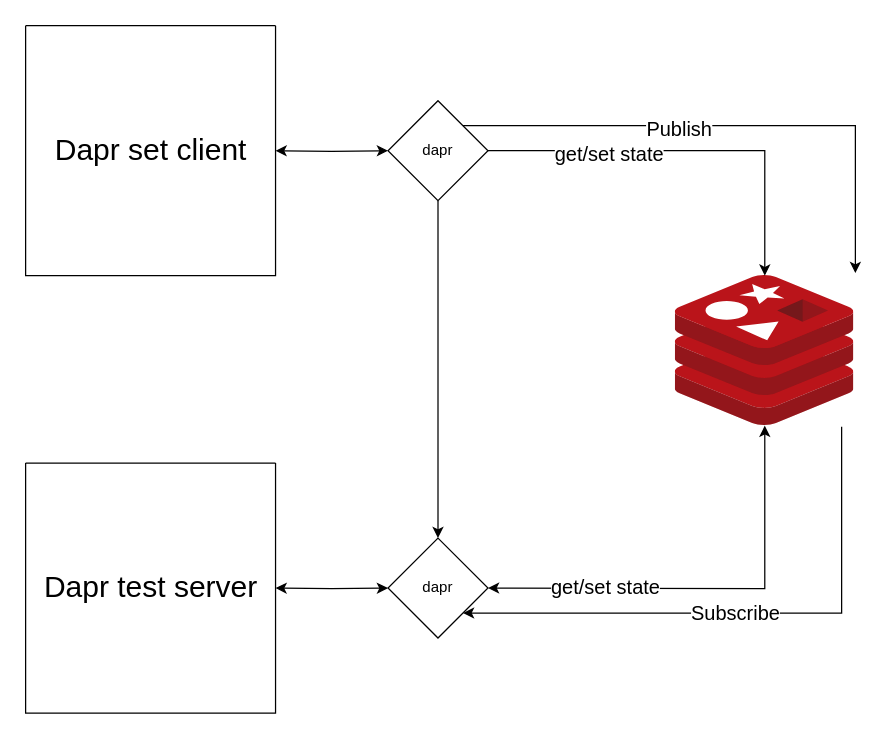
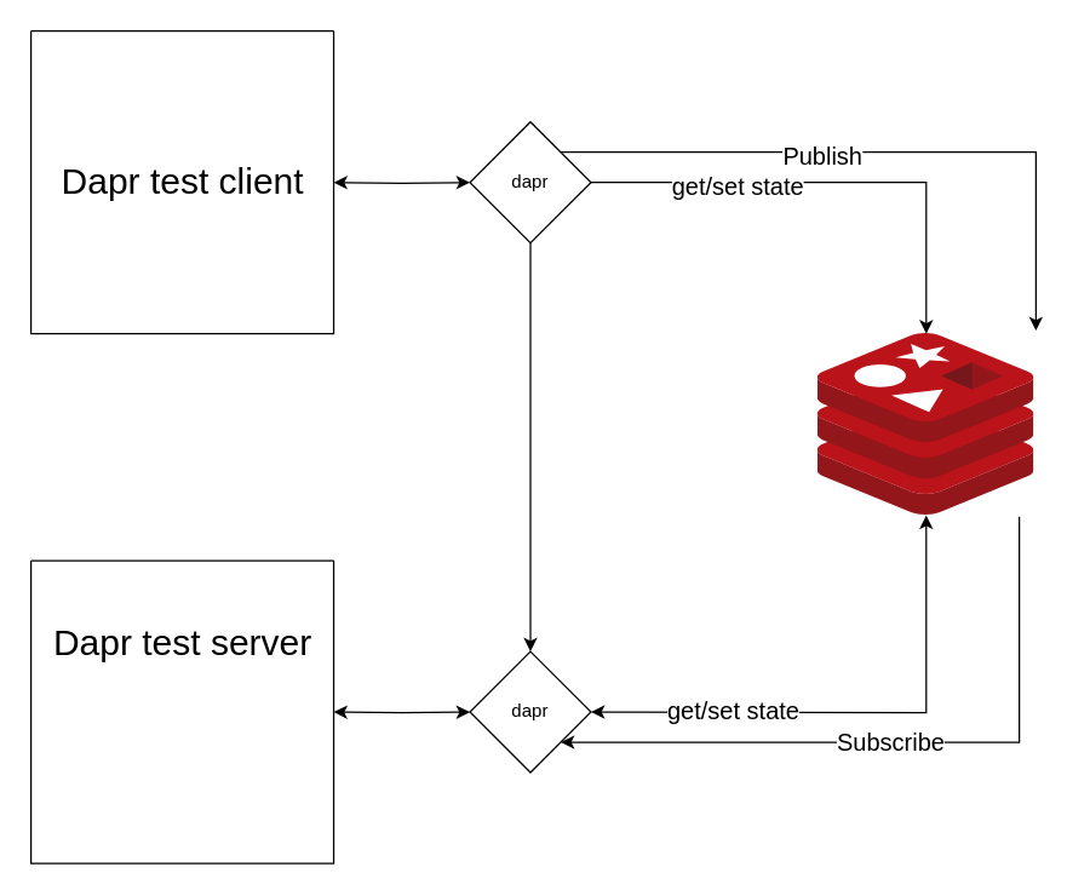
- <mxCell id="3" value="&lt;font style=&quot;font-size: 24px&quot;&gt;Dapr set client&lt;/font&gt;" style="text;html=1;align=center;verticalAlign=middle;resizable=0;points=[];autosize=1;strokeColor=none;fillColor=none;" vertex="1" parent="2"><mxGeometry x="10" y="90" width="180" height="20" as="geometry" /></mxCell>
+ <mxCell id="3" value="&lt;font style=&quot;font-size: 24px&quot;&gt;Dapr test client&lt;/font&gt;" style="text;html=1;align=center;verticalAlign=middle;resizable=0;points=[];autosize=1;strokeColor=none;fillColor=none;" vertex="1" parent="2"><mxGeometry x="10" y="90" width="180" height="20" as="geometry" /></mxCell>
- <mxCell id="6" value="&lt;font style=&quot;font-size: 24px&quot;&gt;Dapr test server&lt;/font&gt;" style="text;html=1;align=center;verticalAlign=middle;resizable=0;points=[];autosize=1;strokeColor=none;fillColor=none;" vertex="1" parent="5"><mxGeometry x="5" y="90" width="190" height="20" as="geometry" /></mxCell>
+ <mxCell id="6" value="&lt;font style=&quot;font-size: 24px&quot;&gt;Dapr test server&lt;/font&gt;" style="text;html=1;align=center;verticalAlign=middle;resizable=0;points=[];autosize=1;strokeColor=none;fillColor=none;" vertex="1" parent="5"><mxGeometry x="5" y="45" width="190" height="20" as="geometry" /></mxCell>
